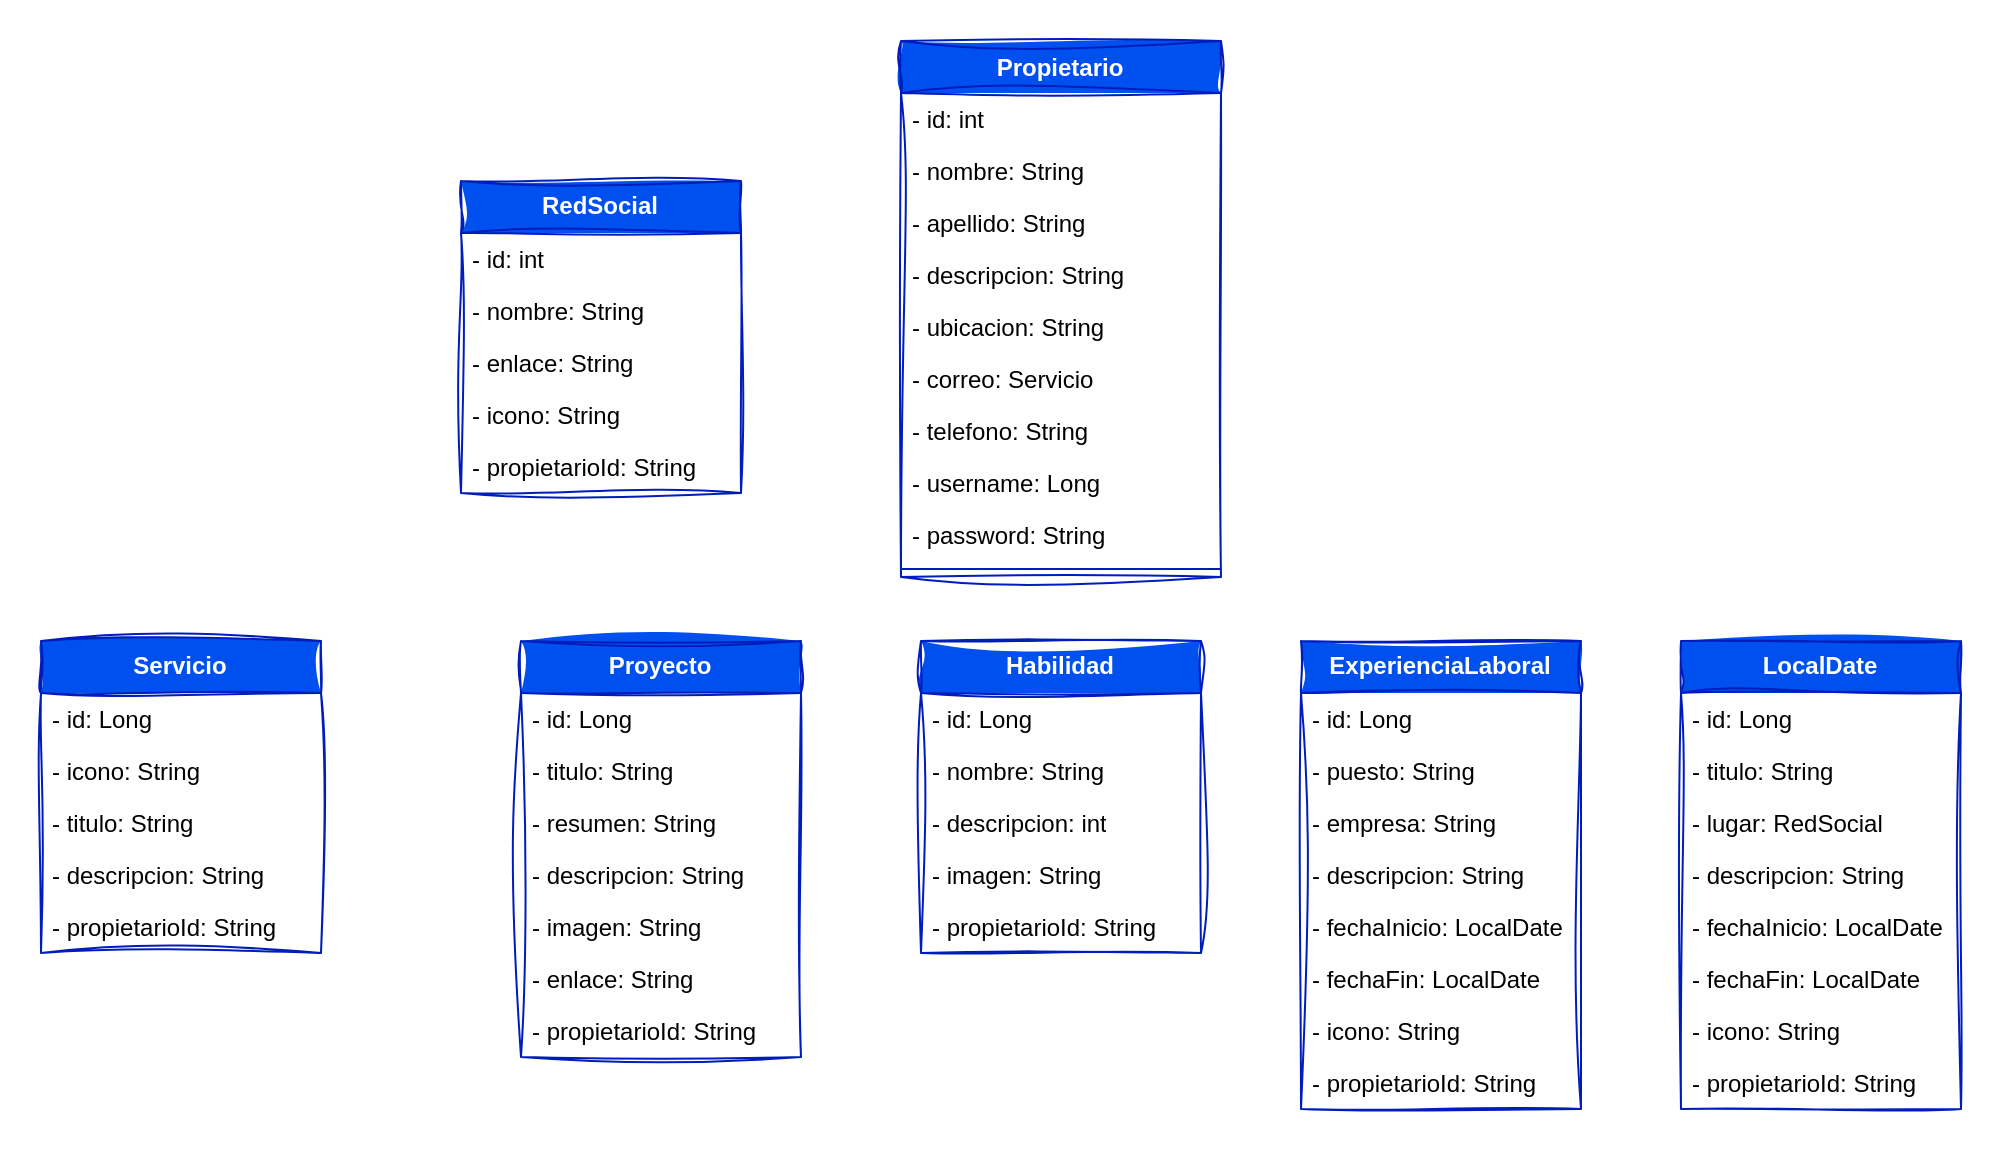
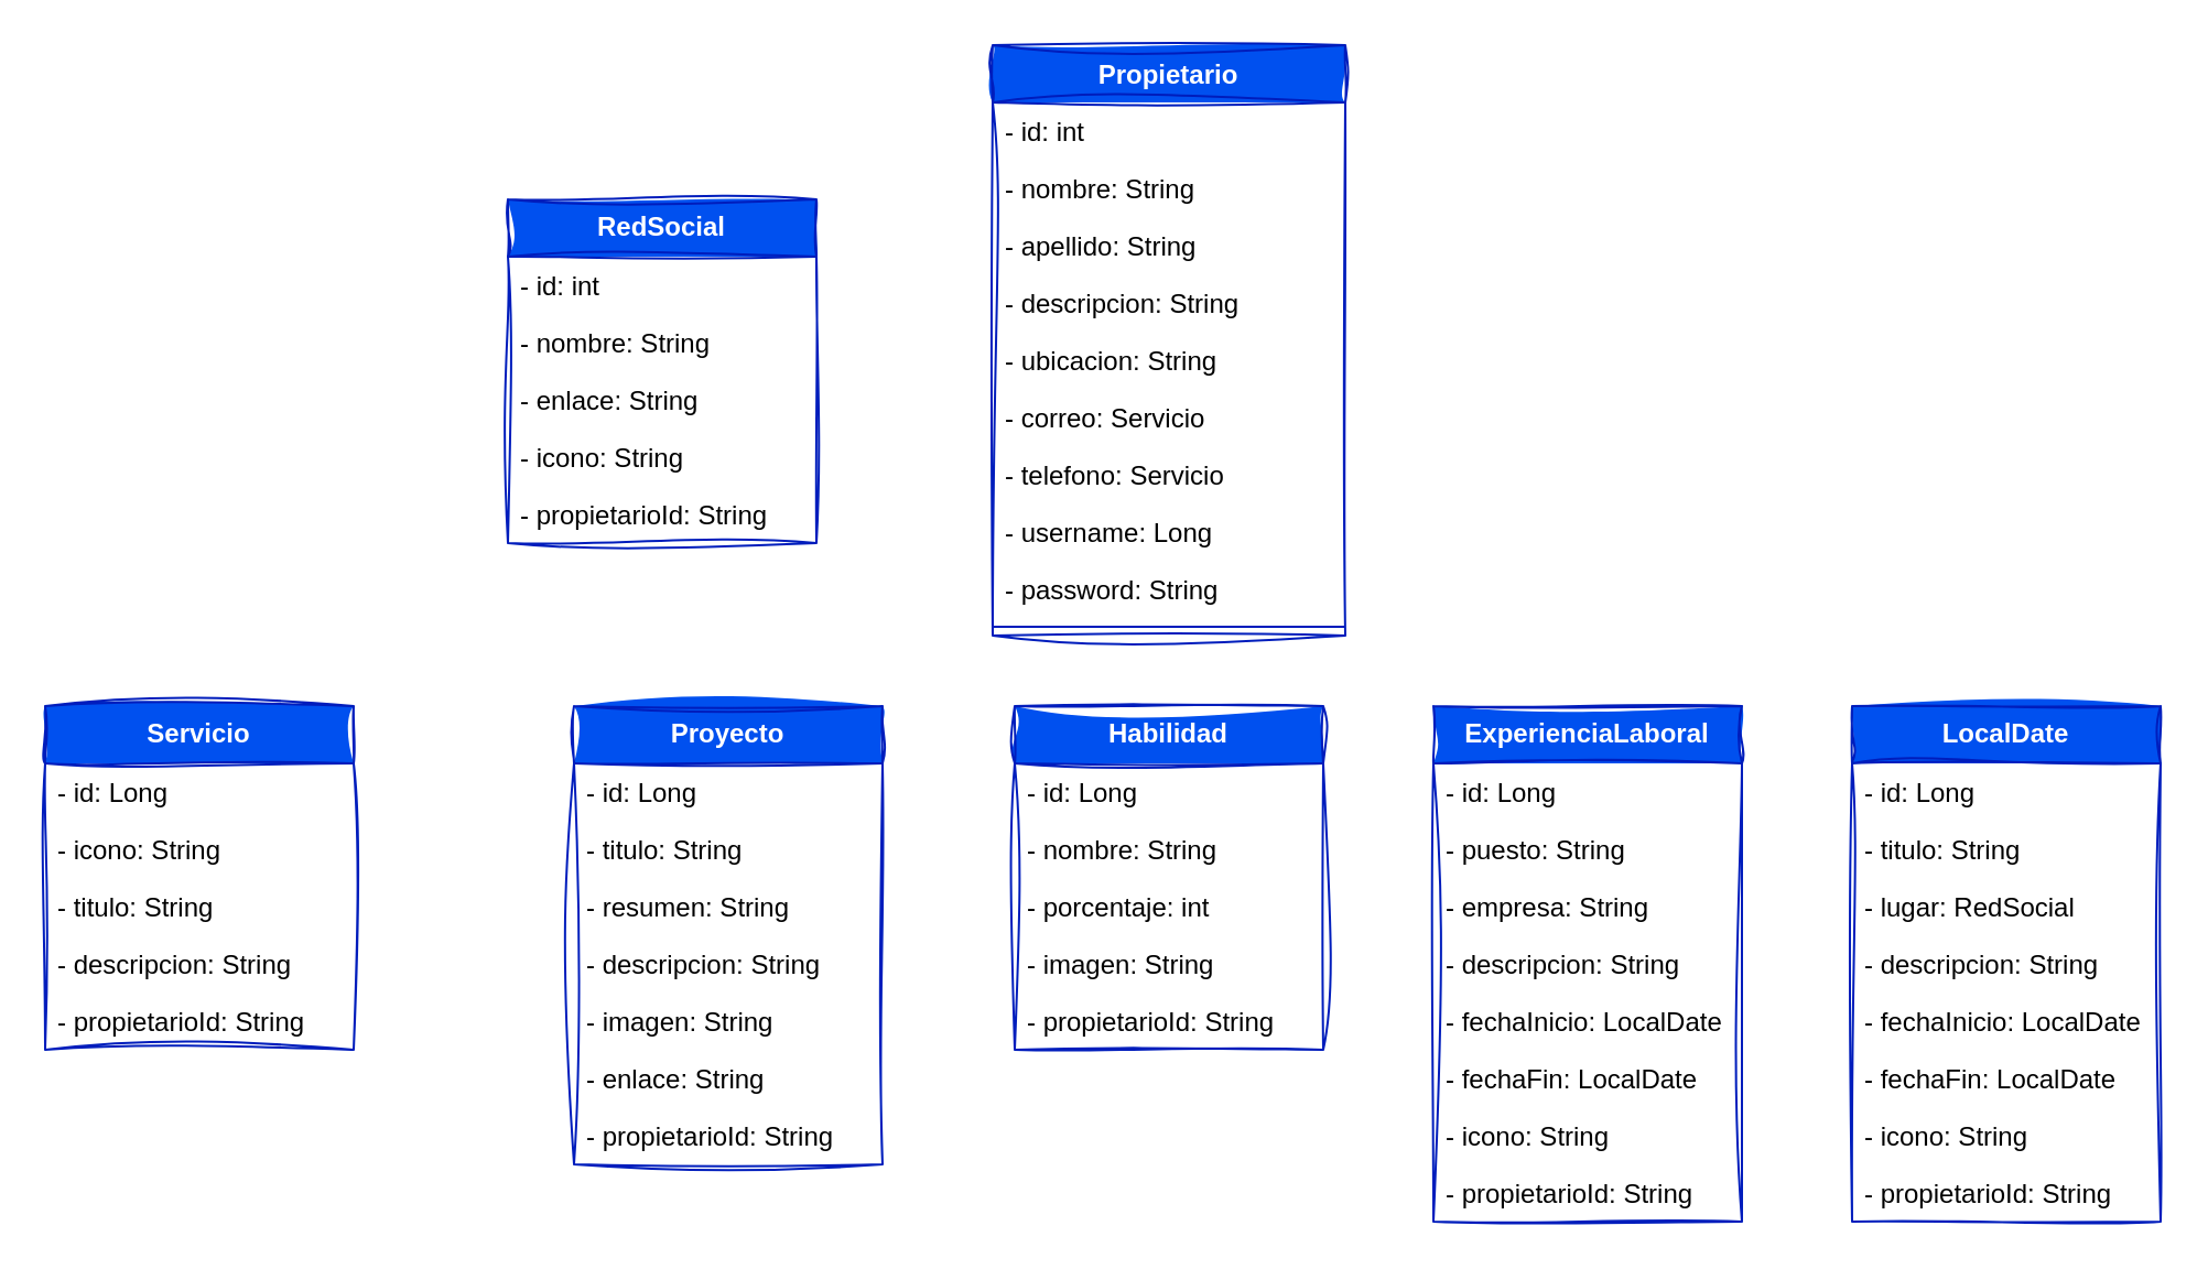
- <mxCell id="9" value="- telefono: String" style="text;strokeColor=none;fillColor=none;align=left;verticalAlign=top;spacingLeft=4;spacingRight=4;overflow=hidden;rotatable=0;points=[[0,0.5],[1,0.5]];portConstraint=eastwest;whiteSpace=wrap;html=1;" parent="2" vertex="1"><mxGeometry y="182" width="160" height="26" as="geometry" /></mxCell>
+ <mxCell id="9" value="- telefono: Servicio" style="text;strokeColor=none;fillColor=none;align=left;verticalAlign=top;spacingLeft=4;spacingRight=4;overflow=hidden;rotatable=0;points=[[0,0.5],[1,0.5]];portConstraint=eastwest;whiteSpace=wrap;html=1;" parent="2" vertex="1"><mxGeometry y="182" width="160" height="26" as="geometry" /></mxCell>
- <mxCell id="36" value="- descripcion: int" style="text;strokeColor=none;fillColor=none;align=left;verticalAlign=top;spacingLeft=4;spacingRight=4;overflow=hidden;rotatable=0;points=[[0,0.5],[1,0.5]];portConstraint=eastwest;whiteSpace=wrap;html=1;" parent="33" vertex="1"><mxGeometry y="78" width="140" height="26" as="geometry" /></mxCell>
+ <mxCell id="36" value="- porcentaje: int" style="text;strokeColor=none;fillColor=none;align=left;verticalAlign=top;spacingLeft=4;spacingRight=4;overflow=hidden;rotatable=0;points=[[0,0.5],[1,0.5]];portConstraint=eastwest;whiteSpace=wrap;html=1;" parent="33" vertex="1"><mxGeometry y="78" width="140" height="26" as="geometry" /></mxCell>
